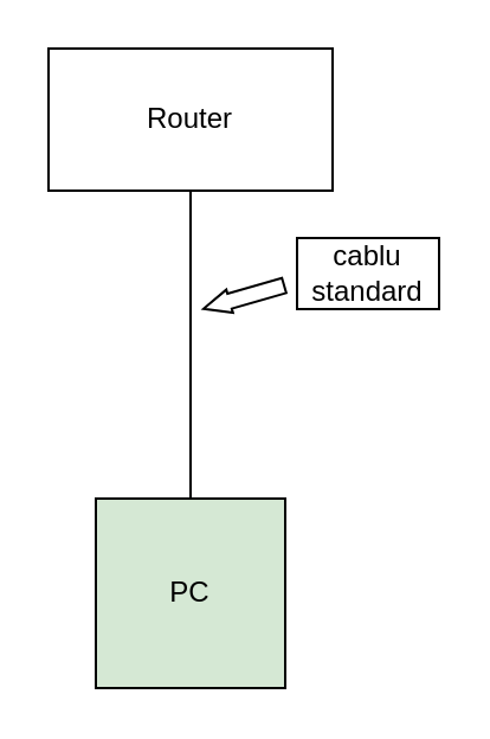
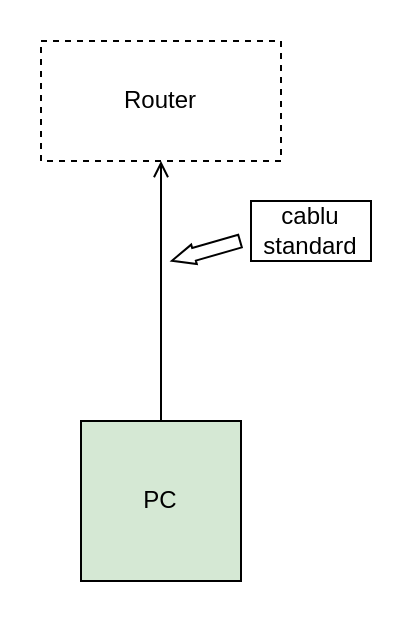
- <mxCell id="3" value="Router" style="rounded=0;whiteSpace=wrap;html=1;" vertex="1" parent="1"><mxGeometry x="20" y="20" width="120" height="60" as="geometry" /></mxCell>
+ <mxCell id="3" value="Router" style="rounded=0;whiteSpace=wrap;html=1;dashed=1;" vertex="1" parent="1"><mxGeometry x="20" y="20" width="120" height="60" as="geometry" /></mxCell>
- <mxCell id="4" value="" style="endArrow=none;html=1;rounded=0;entryX=0.5;entryY=1;entryDx=0;entryDy=0;exitX=0.5;exitY=0;exitDx=0;exitDy=0;" edge="1" parent="1" source="2" target="3"><mxGeometry width="50" height="50" relative="1" as="geometry"><mxPoint x="135" y="320" as="sourcePoint" /><mxPoint x="185" y="270" as="targetPoint" /></mxGeometry></mxCell>
+ <mxCell id="4" value="" style="endArrow=open;html=1;rounded=0;entryX=0.5;entryY=1;entryDx=0;entryDy=0;exitX=0.5;exitY=0;exitDx=0;exitDy=0;" edge="1" parent="1" source="2" target="3"><mxGeometry width="50" height="50" relative="1" as="geometry"><mxPoint x="135" y="320" as="sourcePoint" /><mxPoint x="185" y="270" as="targetPoint" /></mxGeometry></mxCell>
